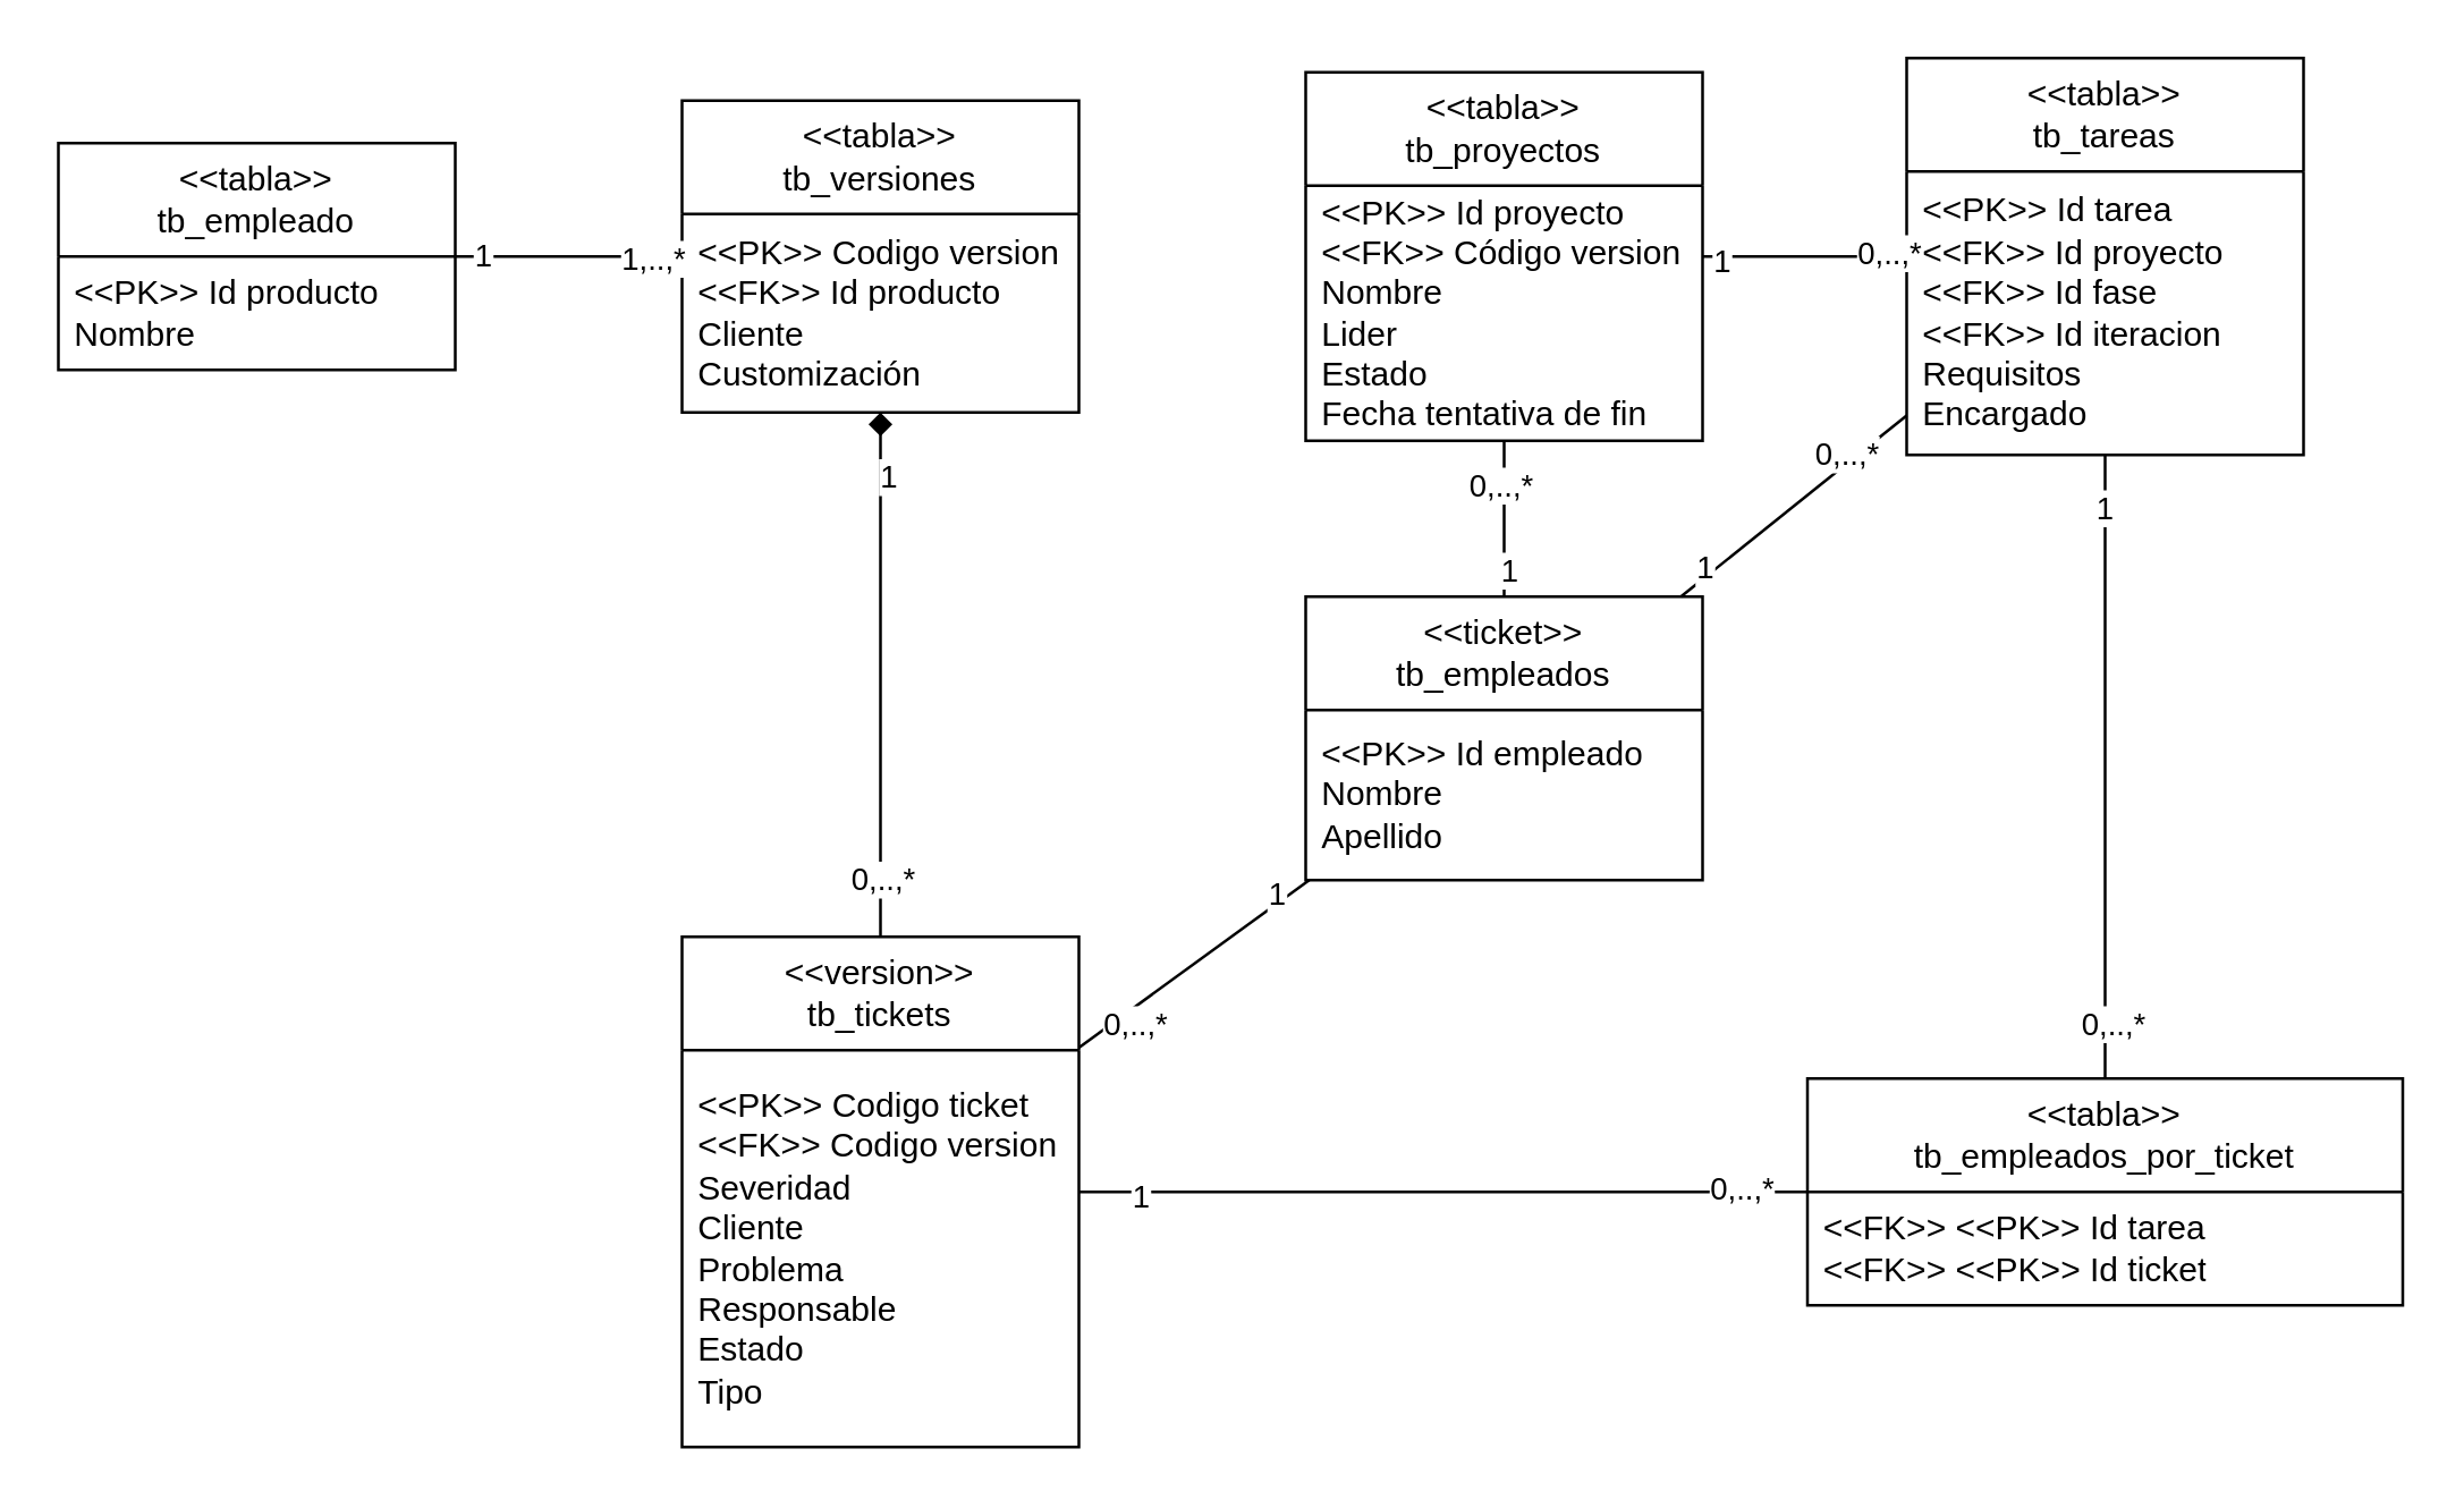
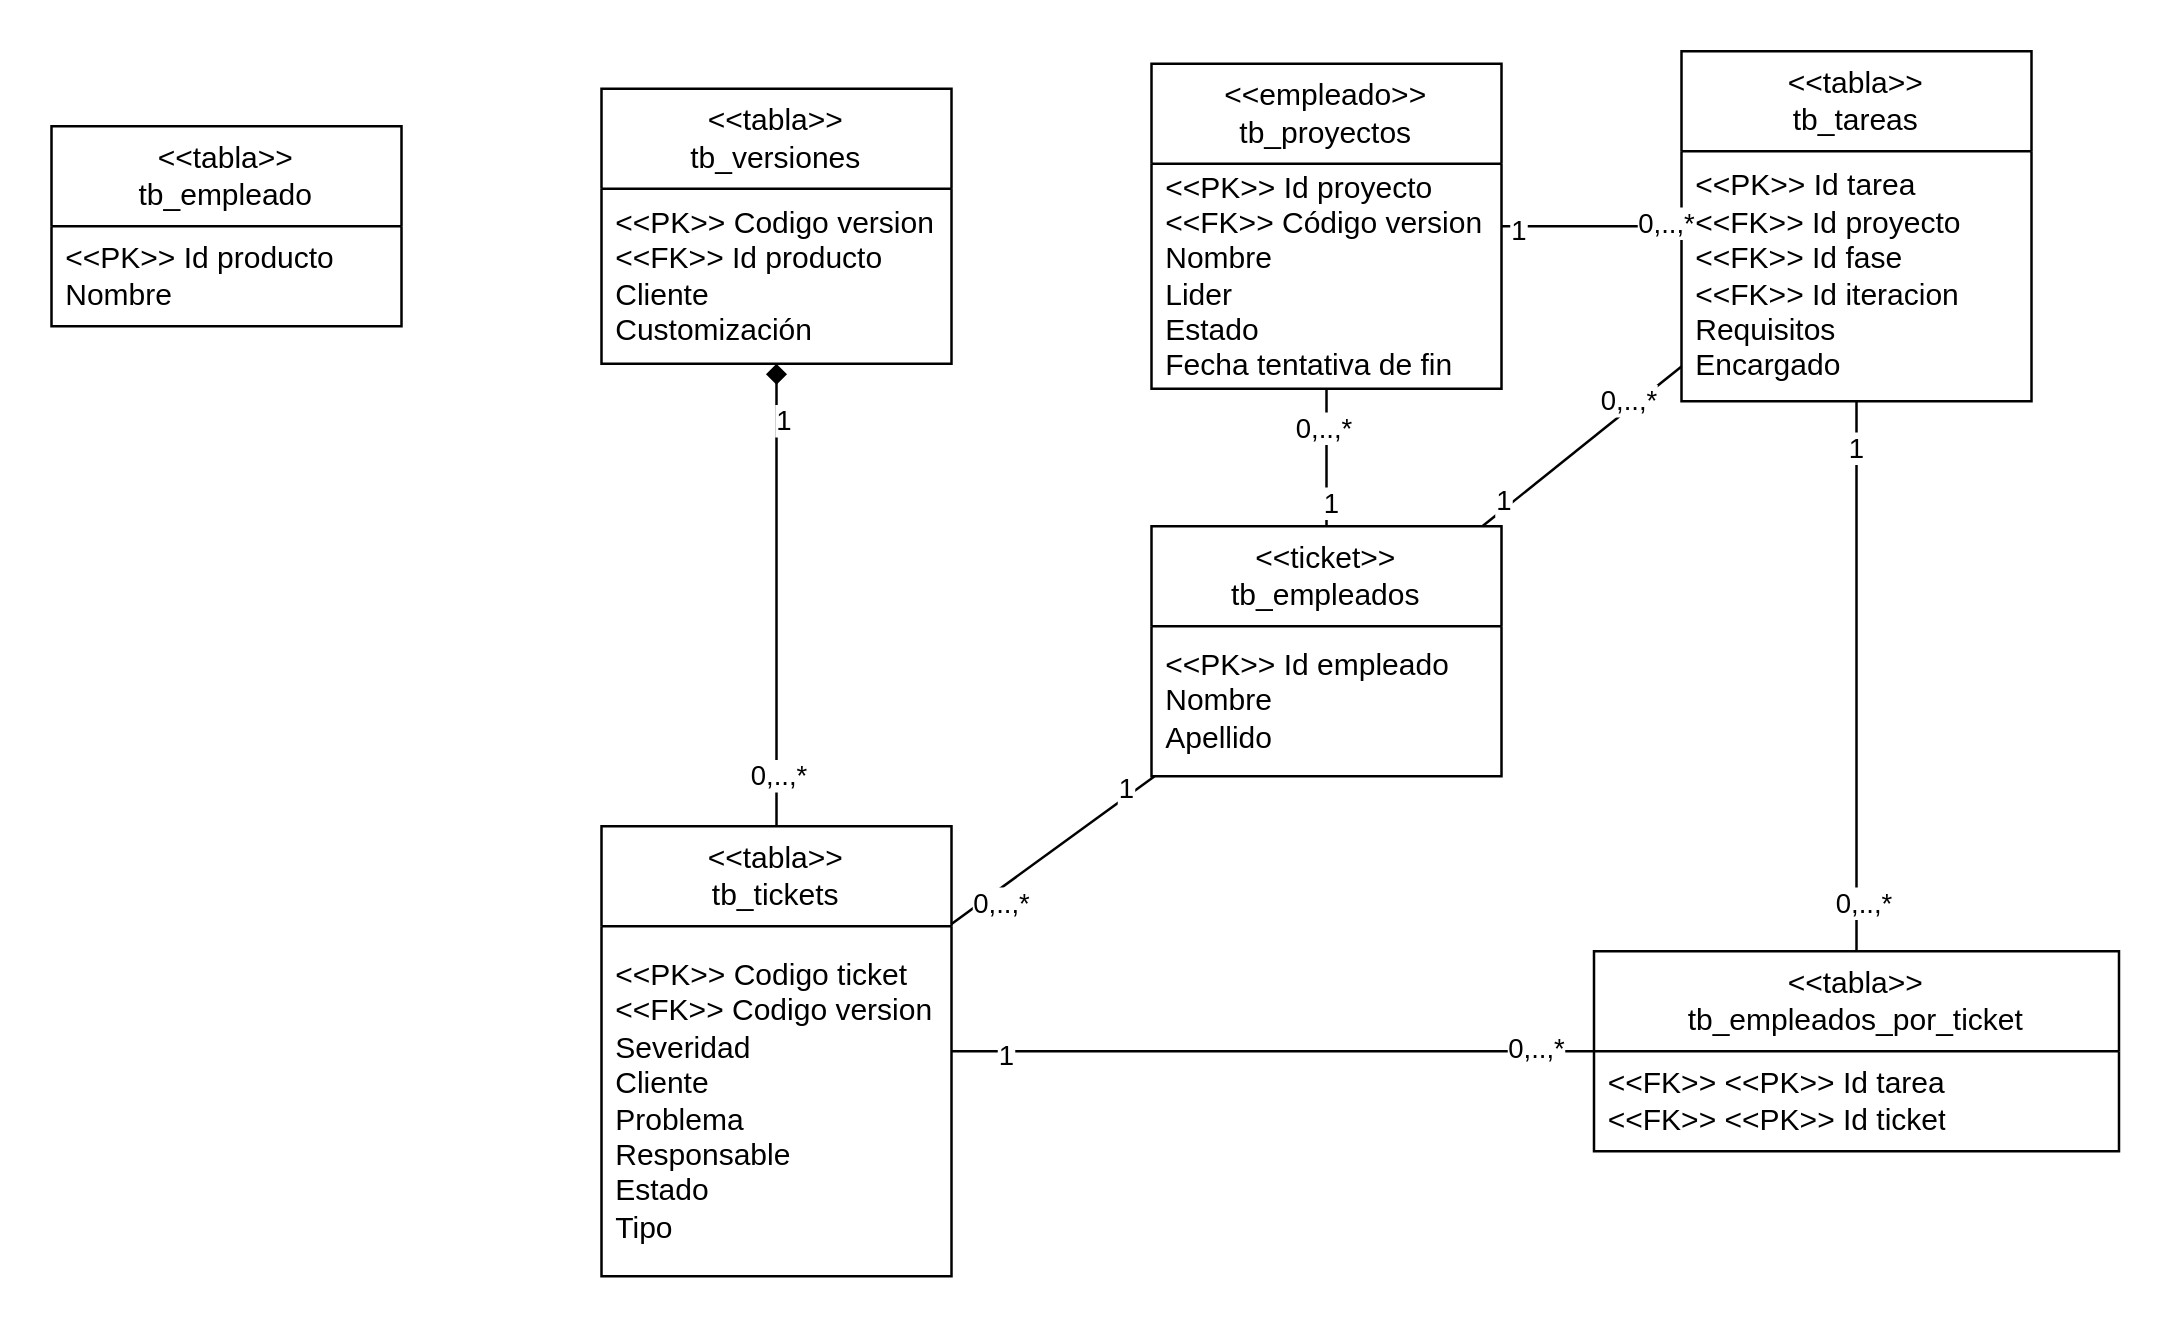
- <mxCell id="2" value="&lt;span style=&quot;text-wrap: nowrap;&quot;&gt;&amp;lt;&amp;lt;tabla&amp;gt;&amp;gt;&lt;/span&gt;&lt;br style=&quot;text-wrap: nowrap; padding: 0px; margin: 0px;&quot;&gt;&lt;span style=&quot;text-wrap: nowrap;&quot;&gt;tb_proyectos&lt;/span&gt;" style="swimlane;fontStyle=0;childLayout=stackLayout;horizontal=1;startSize=40;horizontalStack=0;resizeParent=1;resizeParentMax=0;resizeLast=0;collapsible=1;marginBottom=0;whiteSpace=wrap;html=1;" vertex="1" parent="1"><mxGeometry x="460" y="25" width="140" height="130" as="geometry" /></mxCell>
+ <mxCell id="2" value="&lt;span style=&quot;text-wrap: nowrap;&quot;&gt;&amp;lt;&amp;lt;empleado&amp;gt;&amp;gt;&lt;/span&gt;&lt;br style=&quot;text-wrap: nowrap; padding: 0px; margin: 0px;&quot;&gt;&lt;span style=&quot;text-wrap: nowrap;&quot;&gt;tb_proyectos&lt;/span&gt;" style="swimlane;fontStyle=0;childLayout=stackLayout;horizontal=1;startSize=40;horizontalStack=0;resizeParent=1;resizeParentMax=0;resizeLast=0;collapsible=1;marginBottom=0;whiteSpace=wrap;html=1;" vertex="1" parent="1"><mxGeometry x="460" y="25" width="140" height="130" as="geometry" /></mxCell>
- <mxCell id="15" value="" style="endArrow=none;html=1;rounded=0;" edge="1" parent="1" source="13" target="11"><mxGeometry width="50" height="50" relative="1" as="geometry"><mxPoint x="2" y="142" as="sourcePoint" /><mxPoint x="119" y="140" as="targetPoint" /></mxGeometry></mxCell>
- <mxCell id="16" value="1,..,*" style="edgeLabel;html=1;align=center;verticalAlign=middle;resizable=0;points=[];" connectable="0" vertex="1" parent="15"><mxGeometry x="0.734" relative="1" as="geometry"><mxPoint as="offset" /></mxGeometry></mxCell>
- <mxCell id="17" value="1" style="edgeLabel;html=1;align=center;verticalAlign=middle;resizable=0;points=[];" connectable="0" vertex="1" parent="15"><mxGeometry x="-0.782" y="1" relative="1" as="geometry"><mxPoint as="offset" /></mxGeometry></mxCell>
- <mxCell id="9" value="&lt;span style=&quot;text-wrap: nowrap;&quot;&gt;&amp;lt;&amp;lt;version&amp;gt;&amp;gt;&lt;/span&gt;&lt;br style=&quot;text-wrap: nowrap; padding: 0px; margin: 0px;&quot;&gt;&lt;span style=&quot;text-wrap: nowrap;&quot;&gt;tb_tickets&lt;/span&gt;" style="swimlane;fontStyle=0;childLayout=stackLayout;horizontal=1;startSize=40;horizontalStack=0;resizeParent=1;resizeParentMax=0;resizeLast=0;collapsible=1;marginBottom=0;whiteSpace=wrap;html=1;" vertex="1" parent="1"><mxGeometry x="240" y="330" width="140" height="180" as="geometry" /></mxCell>
+ <mxCell id="9" value="&lt;span style=&quot;text-wrap: nowrap;&quot;&gt;&amp;lt;&amp;lt;tabla&amp;gt;&amp;gt;&lt;/span&gt;&lt;br style=&quot;text-wrap: nowrap; padding: 0px; margin: 0px;&quot;&gt;&lt;span style=&quot;text-wrap: nowrap;&quot;&gt;tb_tickets&lt;/span&gt;" style="swimlane;fontStyle=0;childLayout=stackLayout;horizontal=1;startSize=40;horizontalStack=0;resizeParent=1;resizeParentMax=0;resizeLast=0;collapsible=1;marginBottom=0;whiteSpace=wrap;html=1;" vertex="1" parent="1"><mxGeometry x="240" y="330" width="140" height="180" as="geometry" /></mxCell>
